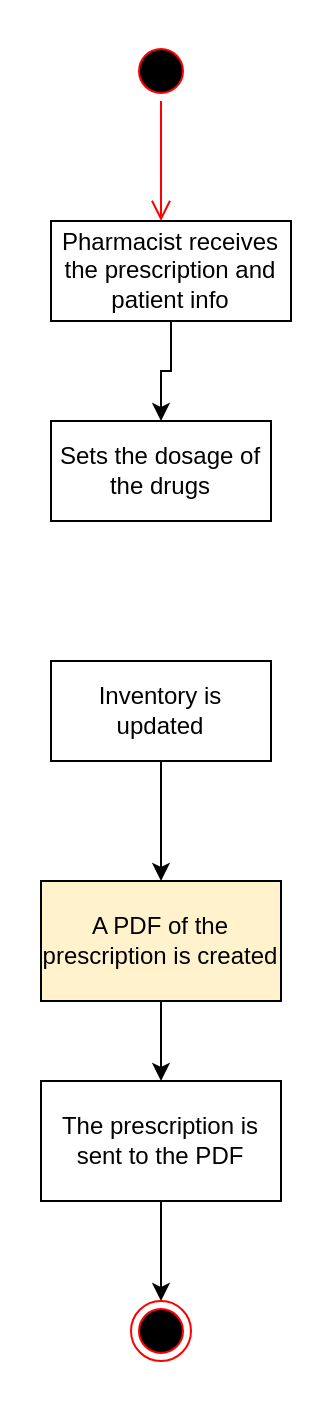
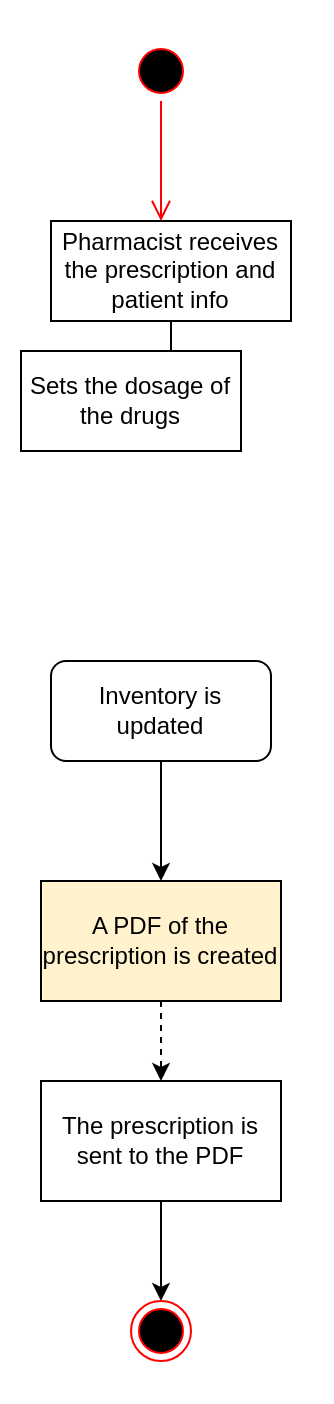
- <mxCell id="6" value="Sets the dosage of the drugs" style="html=1;whiteSpace=wrap;" parent="1" vertex="1"><mxGeometry x="25" y="210" width="110" height="50" as="geometry" /></mxCell>
+ <mxCell id="6" value="Sets the dosage of the drugs" style="html=1;whiteSpace=wrap;" parent="1" vertex="1"><mxGeometry x="10" y="175" width="110" height="50" as="geometry" /></mxCell>
- <mxCell id="8" value="Inventory is updated" style="html=1;whiteSpace=wrap;" parent="1" vertex="1"><mxGeometry x="25" y="330" width="110" height="50" as="geometry" /></mxCell>
+ <mxCell id="8" value="Inventory is updated" style="html=1;whiteSpace=wrap;rounded=1;" parent="1" vertex="1"><mxGeometry x="25" y="330" width="110" height="50" as="geometry" /></mxCell>
- <mxCell id="9" value="" style="edgeStyle=orthogonalEdgeStyle;rounded=0;orthogonalLoop=1;jettySize=auto;html=1;" edge="1" parent="1" source="10" target="12"><mxGeometry relative="1" as="geometry" /></mxCell>
+ <mxCell id="9" value="" style="edgeStyle=orthogonalEdgeStyle;rounded=0;orthogonalLoop=1;jettySize=auto;html=1;dashed=1;" edge="1" parent="1" source="10" target="12"><mxGeometry relative="1" as="geometry" /></mxCell>
